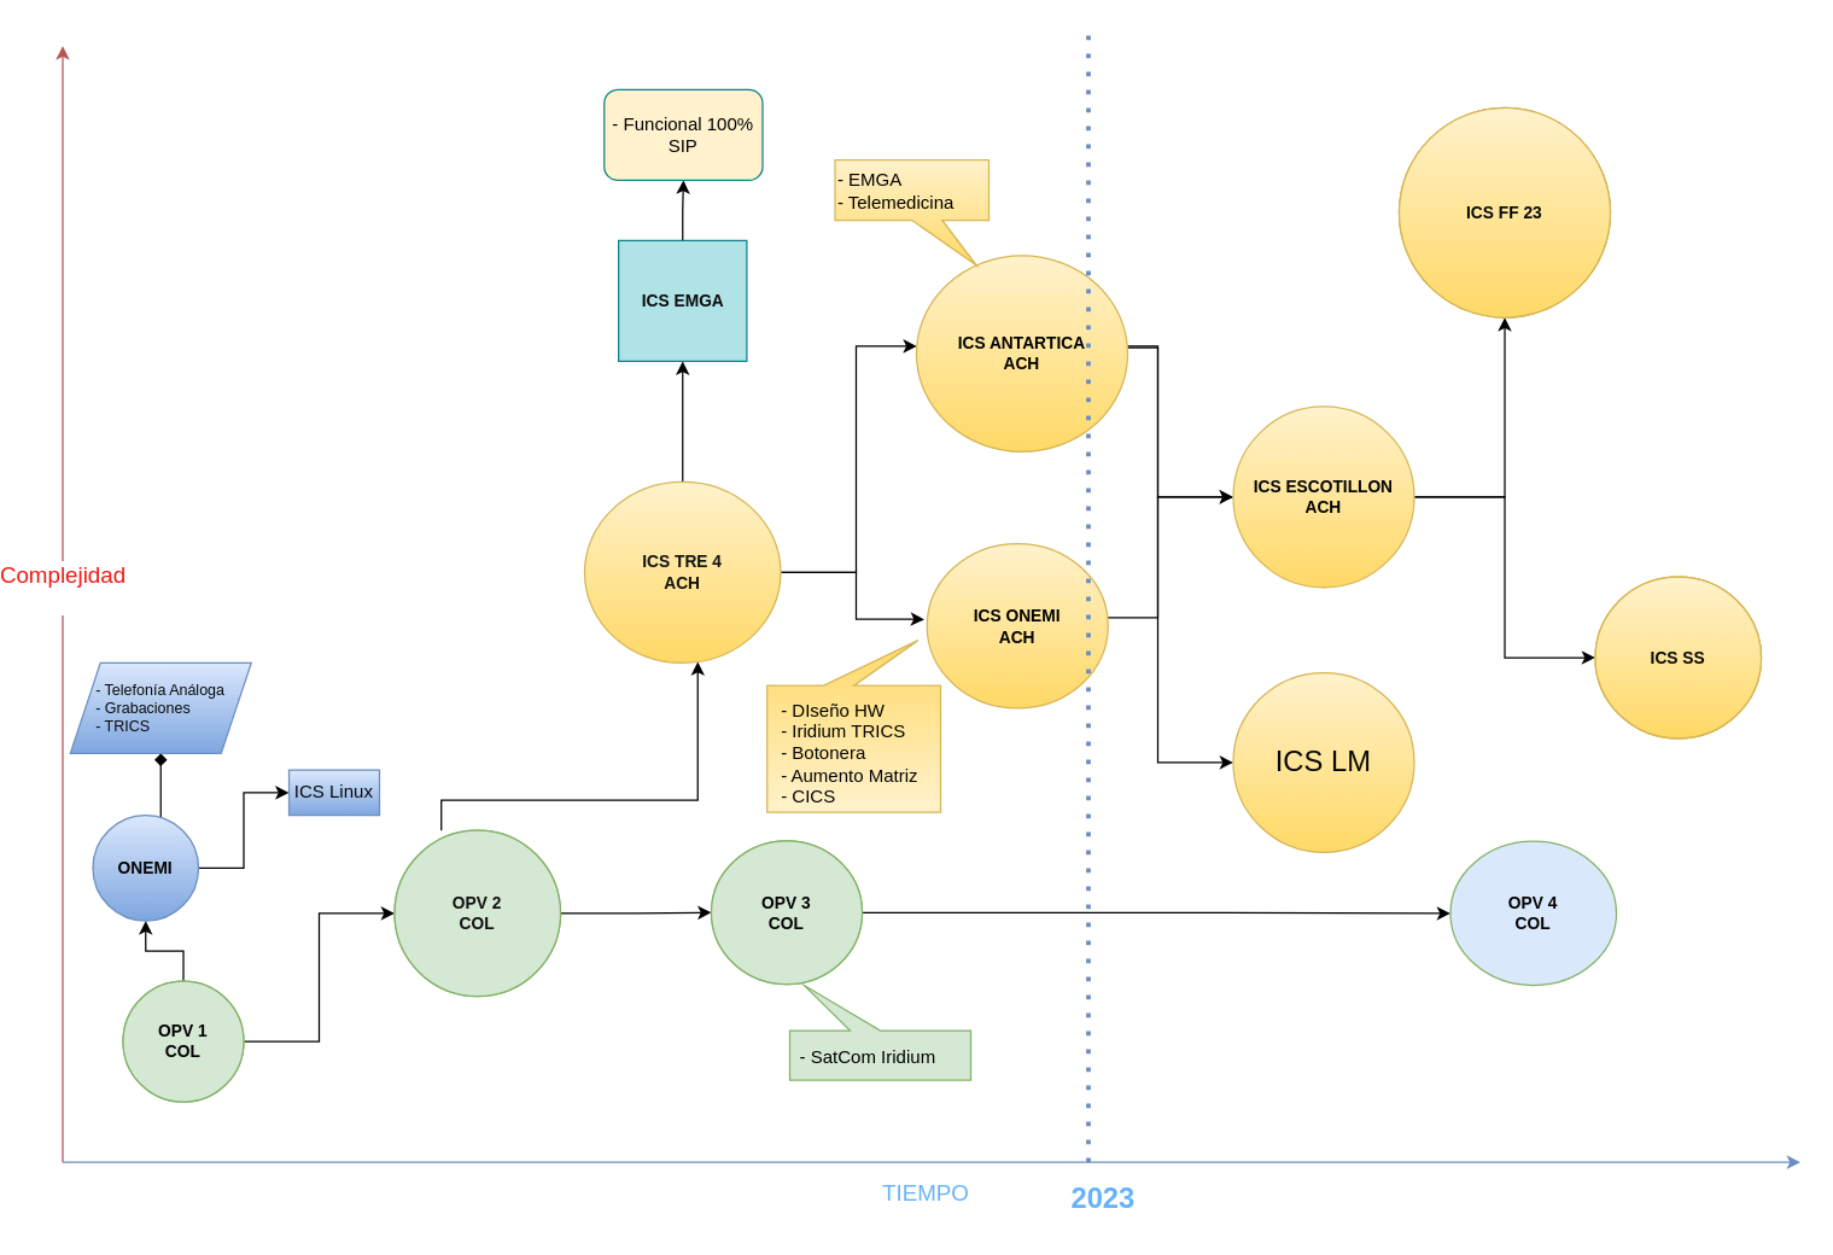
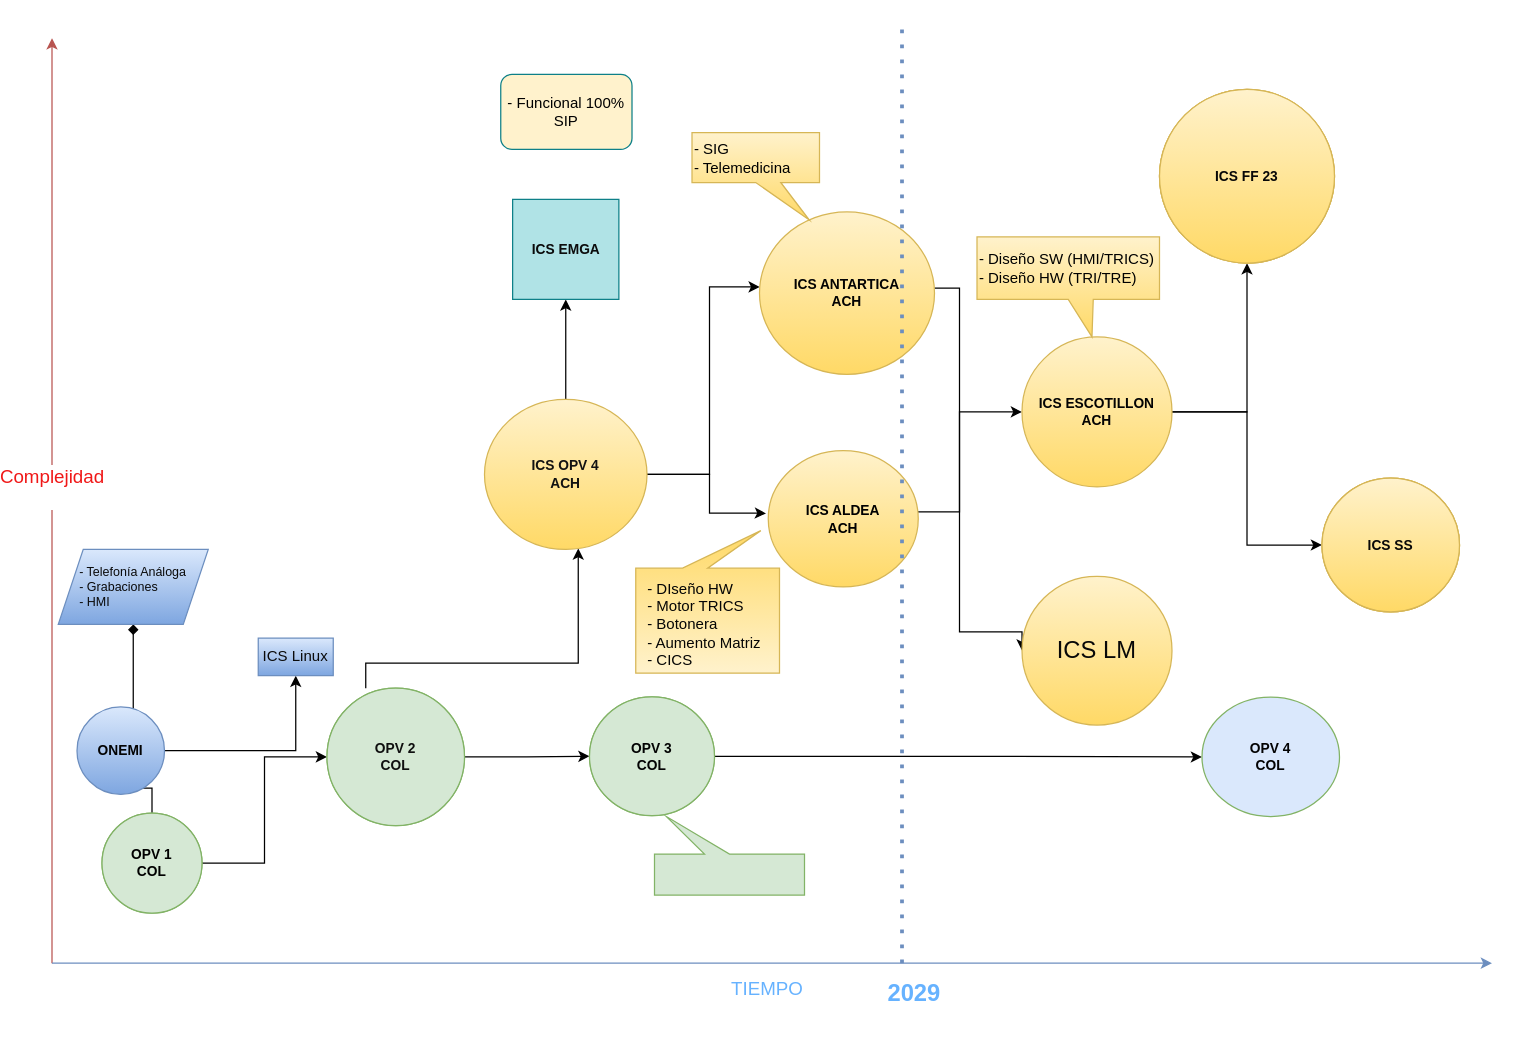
- <mxCell id="40" value="- EMGA&lt;br&gt;&lt;div style=&quot;&quot;&gt;&lt;span style=&quot;background-color: initial;&quot;&gt;- Telemedicina&lt;/span&gt;&lt;/div&gt;" style="shape=callout;whiteSpace=wrap;html=1;perimeter=calloutPerimeter;position2=0.92;fillColor=#fff2cc;gradientColor=#ffd966;strokeColor=#d6b656;align=left;" vertex="1" parent="1"><mxGeometry x="532" y="105.5" width="102" height="70" as="geometry" /></mxCell>
+ <mxCell id="40" value="- SIG&lt;br&gt;&lt;div style=&quot;&quot;&gt;&lt;span style=&quot;background-color: initial;&quot;&gt;- Telemedicina&lt;/span&gt;&lt;/div&gt;" style="shape=callout;whiteSpace=wrap;html=1;perimeter=calloutPerimeter;position2=0.92;fillColor=#fff2cc;gradientColor=#ffd966;strokeColor=#d6b656;align=left;" vertex="1" parent="1"><mxGeometry x="532" y="105.5" width="102" height="70" as="geometry" /></mxCell>
- <mxCell id="19" value="" style="edgeStyle=orthogonalEdgeStyle;rounded=0;orthogonalLoop=1;jettySize=auto;html=1;fontSize=16;fontColor=#0d0d0d;" parent="1" source="20" target="21" edge="1"><mxGeometry relative="1" as="geometry" /></mxCell>
+ <mxCell id="41" value="- Diseño SW (HMI/TRICS)&lt;br&gt;- Diseño HW (TRI/TRE)" style="shape=callout;whiteSpace=wrap;html=1;perimeter=calloutPerimeter;labelBackgroundColor=none;fillColor=#fff2cc;gradientColor=#ffd966;strokeColor=#d6b656;align=left;position2=0.63;" vertex="1" parent="1"><mxGeometry x="760" y="189" width="146" height="80" as="geometry" /></mxCell>
- <mxCell id="24" style="edgeStyle=orthogonalEdgeStyle;rounded=0;orthogonalLoop=1;jettySize=auto;html=1;entryX=0;entryY=0.5;entryDx=0;entryDy=0;fontSize=13;fontColor=#050505;" parent="1" source="26" target="31" edge="1"><mxGeometry relative="1" as="geometry"><Array as="points"><mxPoint x="746" y="229" /><mxPoint x="746" y="329" /></Array></mxGeometry></mxCell>
- <mxCell id="18" value="&lt;div style=&quot;font-size: 11px;&quot;&gt;&lt;span style=&quot;font-size: 11px;&quot;&gt;&lt;font style=&quot;font-size: 11px;&quot; color=&quot;#121212&quot;&gt;ICS TRE 4&lt;/font&gt;&lt;/span&gt;&lt;/div&gt;&lt;div style=&quot;font-size: 11px;&quot;&gt;&lt;span style=&quot;font-size: 11px;&quot;&gt;&lt;font style=&quot;font-size: 11px;&quot; color=&quot;#121212&quot;&gt;ACH&lt;/font&gt;&lt;font style=&quot;font-size: 11px;&quot;&gt;&lt;br style=&quot;font-size: 11px;&quot;&gt;&lt;/font&gt;&lt;/span&gt;&lt;/div&gt;" style="ellipse;whiteSpace=wrap;html=1;fillColor=#fff2cc;strokeColor=#d6b656;gradientColor=#ffd966;fontSize=11;fontStyle=1" parent="1" vertex="1"><mxGeometry x="366" y="319" width="130" height="120" as="geometry" /></mxCell>
+ <mxCell id="18" value="&lt;div style=&quot;font-size: 11px;&quot;&gt;&lt;span style=&quot;font-size: 11px;&quot;&gt;&lt;font style=&quot;font-size: 11px;&quot; color=&quot;#121212&quot;&gt;ICS OPV 4&lt;/font&gt;&lt;/span&gt;&lt;/div&gt;&lt;div style=&quot;font-size: 11px;&quot;&gt;&lt;span style=&quot;font-size: 11px;&quot;&gt;&lt;font style=&quot;font-size: 11px;&quot; color=&quot;#121212&quot;&gt;ACH&lt;/font&gt;&lt;font style=&quot;font-size: 11px;&quot;&gt;&lt;br style=&quot;font-size: 11px;&quot;&gt;&lt;/font&gt;&lt;/span&gt;&lt;/div&gt;" style="ellipse;whiteSpace=wrap;html=1;fillColor=#fff2cc;strokeColor=#d6b656;gradientColor=#ffd966;fontSize=11;fontStyle=1" parent="1" vertex="1"><mxGeometry x="366" y="319" width="130" height="120" as="geometry" /></mxCell>
- <mxCell id="28" value="&lt;div style=&quot;font-size: 11px;&quot;&gt;&lt;span style=&quot;font-size: 11px;&quot;&gt;&lt;font color=&quot;#000000&quot; style=&quot;font-size: 11px;&quot;&gt;ICS ONEMI&lt;/font&gt;&lt;/span&gt;&lt;/div&gt;&lt;div style=&quot;font-size: 11px;&quot;&gt;&lt;span style=&quot;font-size: 11px;&quot;&gt;&lt;font color=&quot;#000000&quot; style=&quot;font-size: 11px;&quot;&gt;ACH&lt;/font&gt;&lt;br style=&quot;font-size: 11px;&quot;&gt;&lt;/span&gt;&lt;/div&gt;" style="ellipse;whiteSpace=wrap;html=1;fillColor=#fff2cc;strokeColor=#d6b656;gradientColor=#ffd966;fontSize=11;fontStyle=1" parent="1" vertex="1"><mxGeometry x="593" y="360" width="120" height="109" as="geometry" /></mxCell>
+ <mxCell id="28" value="&lt;div style=&quot;font-size: 11px;&quot;&gt;&lt;span style=&quot;font-size: 11px;&quot;&gt;&lt;font color=&quot;#000000&quot; style=&quot;font-size: 11px;&quot;&gt;ICS ALDEA&lt;/font&gt;&lt;/span&gt;&lt;/div&gt;&lt;div style=&quot;font-size: 11px;&quot;&gt;&lt;span style=&quot;font-size: 11px;&quot;&gt;&lt;font color=&quot;#000000&quot; style=&quot;font-size: 11px;&quot;&gt;ACH&lt;/font&gt;&lt;br style=&quot;font-size: 11px;&quot;&gt;&lt;/span&gt;&lt;/div&gt;" style="ellipse;whiteSpace=wrap;html=1;fillColor=#fff2cc;strokeColor=#d6b656;gradientColor=#ffd966;fontSize=11;fontStyle=1" parent="1" vertex="1"><mxGeometry x="593" y="360" width="120" height="109" as="geometry" /></mxCell>
- <mxCell id="13" value="&lt;div style=&quot;font-size: 10px;&quot; align=&quot;left&quot;&gt;&lt;font style=&quot;font-size: 10px;&quot; color=&quot;#0a0a0a&quot;&gt;- Telefonía Análoga&lt;/font&gt;&lt;/div&gt;&lt;div style=&quot;font-size: 10px;&quot; align=&quot;left&quot;&gt;&lt;font style=&quot;font-size: 10px;&quot; color=&quot;#0a0a0a&quot;&gt;- Grabaciones&lt;/font&gt;&lt;/div&gt;&lt;div style=&quot;font-size: 10px;&quot; align=&quot;left&quot;&gt;&lt;font style=&quot;font-size: 10px;&quot; color=&quot;#0a0a0a&quot;&gt;- TRICS&lt;/font&gt;&lt;font style=&quot;font-size: 10px;&quot; color=&quot;#0a0a0a&quot;&gt;&lt;br&gt;&lt;/font&gt;&lt;/div&gt;" style="shape=parallelogram;perimeter=parallelogramPerimeter;whiteSpace=wrap;html=1;fixedSize=1;fillColor=#dae8fc;strokeColor=#6c8ebf;gradientColor=#7ea6e0;" parent="1" vertex="1"><mxGeometry x="25" y="439" width="120" height="60" as="geometry" /></mxCell>
+ <mxCell id="13" value="&lt;div style=&quot;font-size: 10px;&quot; align=&quot;left&quot;&gt;&lt;font style=&quot;font-size: 10px;&quot; color=&quot;#0a0a0a&quot;&gt;- Telefonía Análoga&lt;/font&gt;&lt;/div&gt;&lt;div style=&quot;font-size: 10px;&quot; align=&quot;left&quot;&gt;&lt;font style=&quot;font-size: 10px;&quot; color=&quot;#0a0a0a&quot;&gt;- Grabaciones&lt;/font&gt;&lt;/div&gt;&lt;div style=&quot;font-size: 10px;&quot; align=&quot;left&quot;&gt;&lt;font style=&quot;font-size: 10px;&quot; color=&quot;#0a0a0a&quot;&gt;- HMI&lt;/font&gt;&lt;font style=&quot;font-size: 10px;&quot; color=&quot;#0a0a0a&quot;&gt;&lt;br&gt;&lt;/font&gt;&lt;/div&gt;" style="shape=parallelogram;perimeter=parallelogramPerimeter;whiteSpace=wrap;html=1;fixedSize=1;fillColor=#dae8fc;strokeColor=#6c8ebf;gradientColor=#7ea6e0;" parent="1" vertex="1"><mxGeometry x="25" y="439" width="120" height="60" as="geometry" /></mxCell>
- <mxCell id="39" value="&lt;div align=&quot;left&quot;&gt;&lt;font color=&quot;#050505&quot;&gt;- DIseño HW&lt;/font&gt;&lt;/div&gt;&lt;div align=&quot;left&quot;&gt;&lt;font color=&quot;#050505&quot;&gt;- Iridium TRICS&lt;/font&gt;&lt;/div&gt;&lt;div align=&quot;left&quot;&gt;&lt;font color=&quot;#050505&quot;&gt;- Botonera&lt;/font&gt;&lt;/div&gt;&lt;div align=&quot;left&quot;&gt;&lt;font color=&quot;#050505&quot;&gt;- Aumento Matriz&lt;/font&gt;&lt;/div&gt;&lt;font color=&quot;#050505&quot;&gt;&lt;div style=&quot;text-align: left;&quot;&gt;&lt;span style=&quot;background-color: initial;&quot;&gt;- CICS&lt;/span&gt;&lt;/div&gt;&lt;/font&gt;" style="text;html=1;strokeColor=none;fillColor=none;align=center;verticalAlign=middle;whiteSpace=wrap;rounded=0;labelBackgroundColor=none;fontSize=12;fontColor=#0A0A0A;" parent="1" vertex="1"><mxGeometry x="487" y="454" width="110" height="90" as="geometry" /></mxCell>
+ <mxCell id="39" value="&lt;div align=&quot;left&quot;&gt;&lt;font color=&quot;#050505&quot;&gt;- DIseño HW&lt;/font&gt;&lt;/div&gt;&lt;div align=&quot;left&quot;&gt;&lt;font color=&quot;#050505&quot;&gt;- Motor TRICS&lt;/font&gt;&lt;/div&gt;&lt;div align=&quot;left&quot;&gt;&lt;font color=&quot;#050505&quot;&gt;- Botonera&lt;/font&gt;&lt;/div&gt;&lt;div align=&quot;left&quot;&gt;&lt;font color=&quot;#050505&quot;&gt;- Aumento Matriz&lt;/font&gt;&lt;/div&gt;&lt;font color=&quot;#050505&quot;&gt;&lt;div style=&quot;text-align: left;&quot;&gt;&lt;span style=&quot;background-color: initial;&quot;&gt;- CICS&lt;/span&gt;&lt;/div&gt;&lt;/font&gt;" style="text;html=1;strokeColor=none;fillColor=none;align=center;verticalAlign=middle;whiteSpace=wrap;rounded=0;labelBackgroundColor=none;fontSize=12;fontColor=#0A0A0A;" parent="1" vertex="1"><mxGeometry x="487" y="454" width="110" height="90" as="geometry" /></mxCell>
- <mxCell id="35" value="&lt;font style=&quot;font-size: 19px;&quot; color=&quot;#080808&quot;&gt;ICS LM&lt;/font&gt;" style="ellipse;whiteSpace=wrap;html=1;fillColor=#fff2cc;strokeColor=#d6b656;gradientColor=#ffd966;" parent="1" vertex="1"><mxGeometry x="796" y="445.5" width="120" height="119" as="geometry" /></mxCell>
+ <mxCell id="35" value="&lt;font style=&quot;font-size: 19px;&quot; color=&quot;#080808&quot;&gt;ICS LM&lt;/font&gt;" style="ellipse;whiteSpace=wrap;html=1;fillColor=#fff2cc;strokeColor=#d6b656;gradientColor=#ffd966;" parent="1" vertex="1"><mxGeometry x="796" y="460.5" width="120" height="119" as="geometry" /></mxCell>
- <mxCell id="14" value="&lt;font color=&quot;#0A0A0A&quot;&gt;ICS Linux&lt;/font&gt;" style="whiteSpace=wrap;html=1;fillColor=#dae8fc;strokeColor=#6c8ebf;gradientColor=#7ea6e0;" parent="1" vertex="1"><mxGeometry x="170" y="510" width="60" height="30" as="geometry" /></mxCell>
+ <mxCell id="14" value="&lt;font color=&quot;#0A0A0A&quot;&gt;ICS Linux&lt;/font&gt;" style="whiteSpace=wrap;html=1;fillColor=#dae8fc;strokeColor=#6c8ebf;gradientColor=#7ea6e0;" parent="1" vertex="1"><mxGeometry x="185" y="510" width="60" height="30" as="geometry" /></mxCell>
- <mxCell id="12" value="&lt;span style=&quot;font-size: 11px;&quot;&gt;&lt;font color=&quot;#030303&quot; style=&quot;font-size: 11px;&quot;&gt;ONEMI&lt;/font&gt;&lt;/span&gt;" style="ellipse;whiteSpace=wrap;html=1;fillColor=#dae8fc;strokeColor=#6c8ebf;gradientColor=#7ea6e0;fontSize=11;fontStyle=1" parent="1" vertex="1"><mxGeometry x="40" y="540" width="70" height="70" as="geometry" /></mxCell>
+ <mxCell id="12" value="&lt;span style=&quot;font-size: 11px;&quot;&gt;&lt;font color=&quot;#030303&quot; style=&quot;font-size: 11px;&quot;&gt;ONEMI&lt;/font&gt;&lt;/span&gt;" style="ellipse;whiteSpace=wrap;html=1;fillColor=#dae8fc;strokeColor=#6c8ebf;gradientColor=#7ea6e0;fontSize=11;fontStyle=1" parent="1" vertex="1"><mxGeometry x="40" y="565" width="70" height="70" as="geometry" /></mxCell>
- <mxCell id="43" value="- SatCom Iridium" style="text;html=1;strokeColor=none;fillColor=none;align=center;verticalAlign=middle;whiteSpace=wrap;rounded=0;labelBackgroundColor=none;fontStyle=0" vertex="1" parent="1"><mxGeometry x="504.5" y="685.5" width="97.5" height="30" as="geometry" /></mxCell>
- <mxCell id="33" value="&lt;font size=&quot;1&quot;&gt;&lt;b style=&quot;font-size: 19px;&quot;&gt;2023&lt;/b&gt;&lt;/font&gt;" style="text;html=1;strokeColor=none;fillColor=none;align=center;verticalAlign=middle;whiteSpace=wrap;rounded=0;labelBackgroundColor=none;fontSize=13;fontColor=#66B2FF;" parent="1" vertex="1"><mxGeometry x="660" y="780" width="100" height="30" as="geometry" /></mxCell>
+ <mxCell id="33" value="&lt;font size=&quot;1&quot;&gt;&lt;b style=&quot;font-size: 19px;&quot;&gt;2029&lt;/b&gt;&lt;/font&gt;" style="text;html=1;strokeColor=none;fillColor=none;align=center;verticalAlign=middle;whiteSpace=wrap;rounded=0;labelBackgroundColor=none;fontSize=13;fontColor=#66B2FF;" parent="1" vertex="1"><mxGeometry x="660" y="780" width="100" height="30" as="geometry" /></mxCell>
